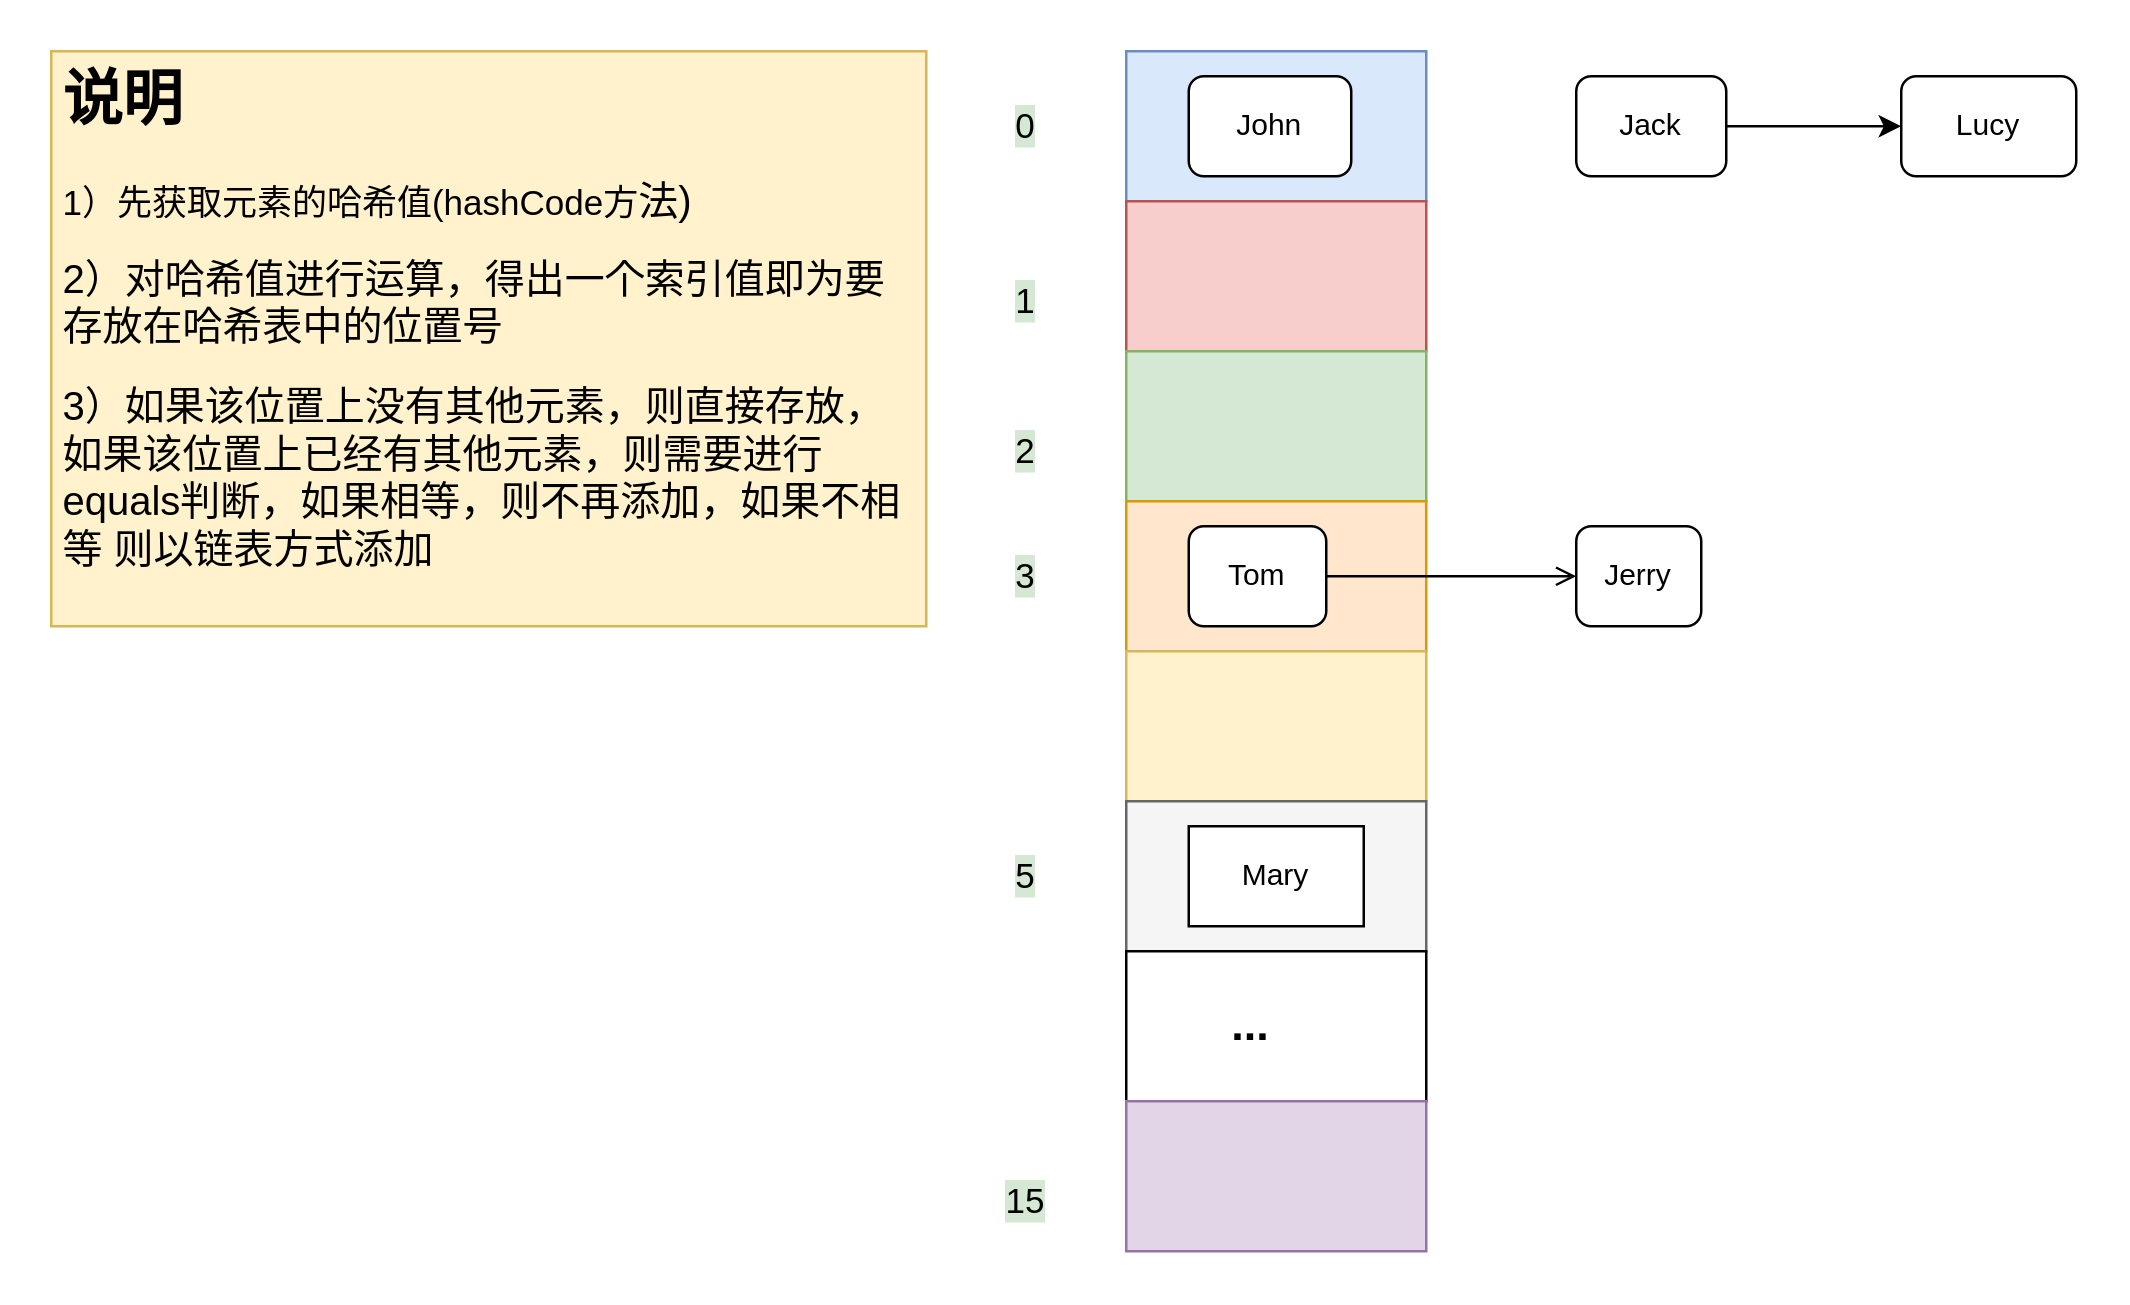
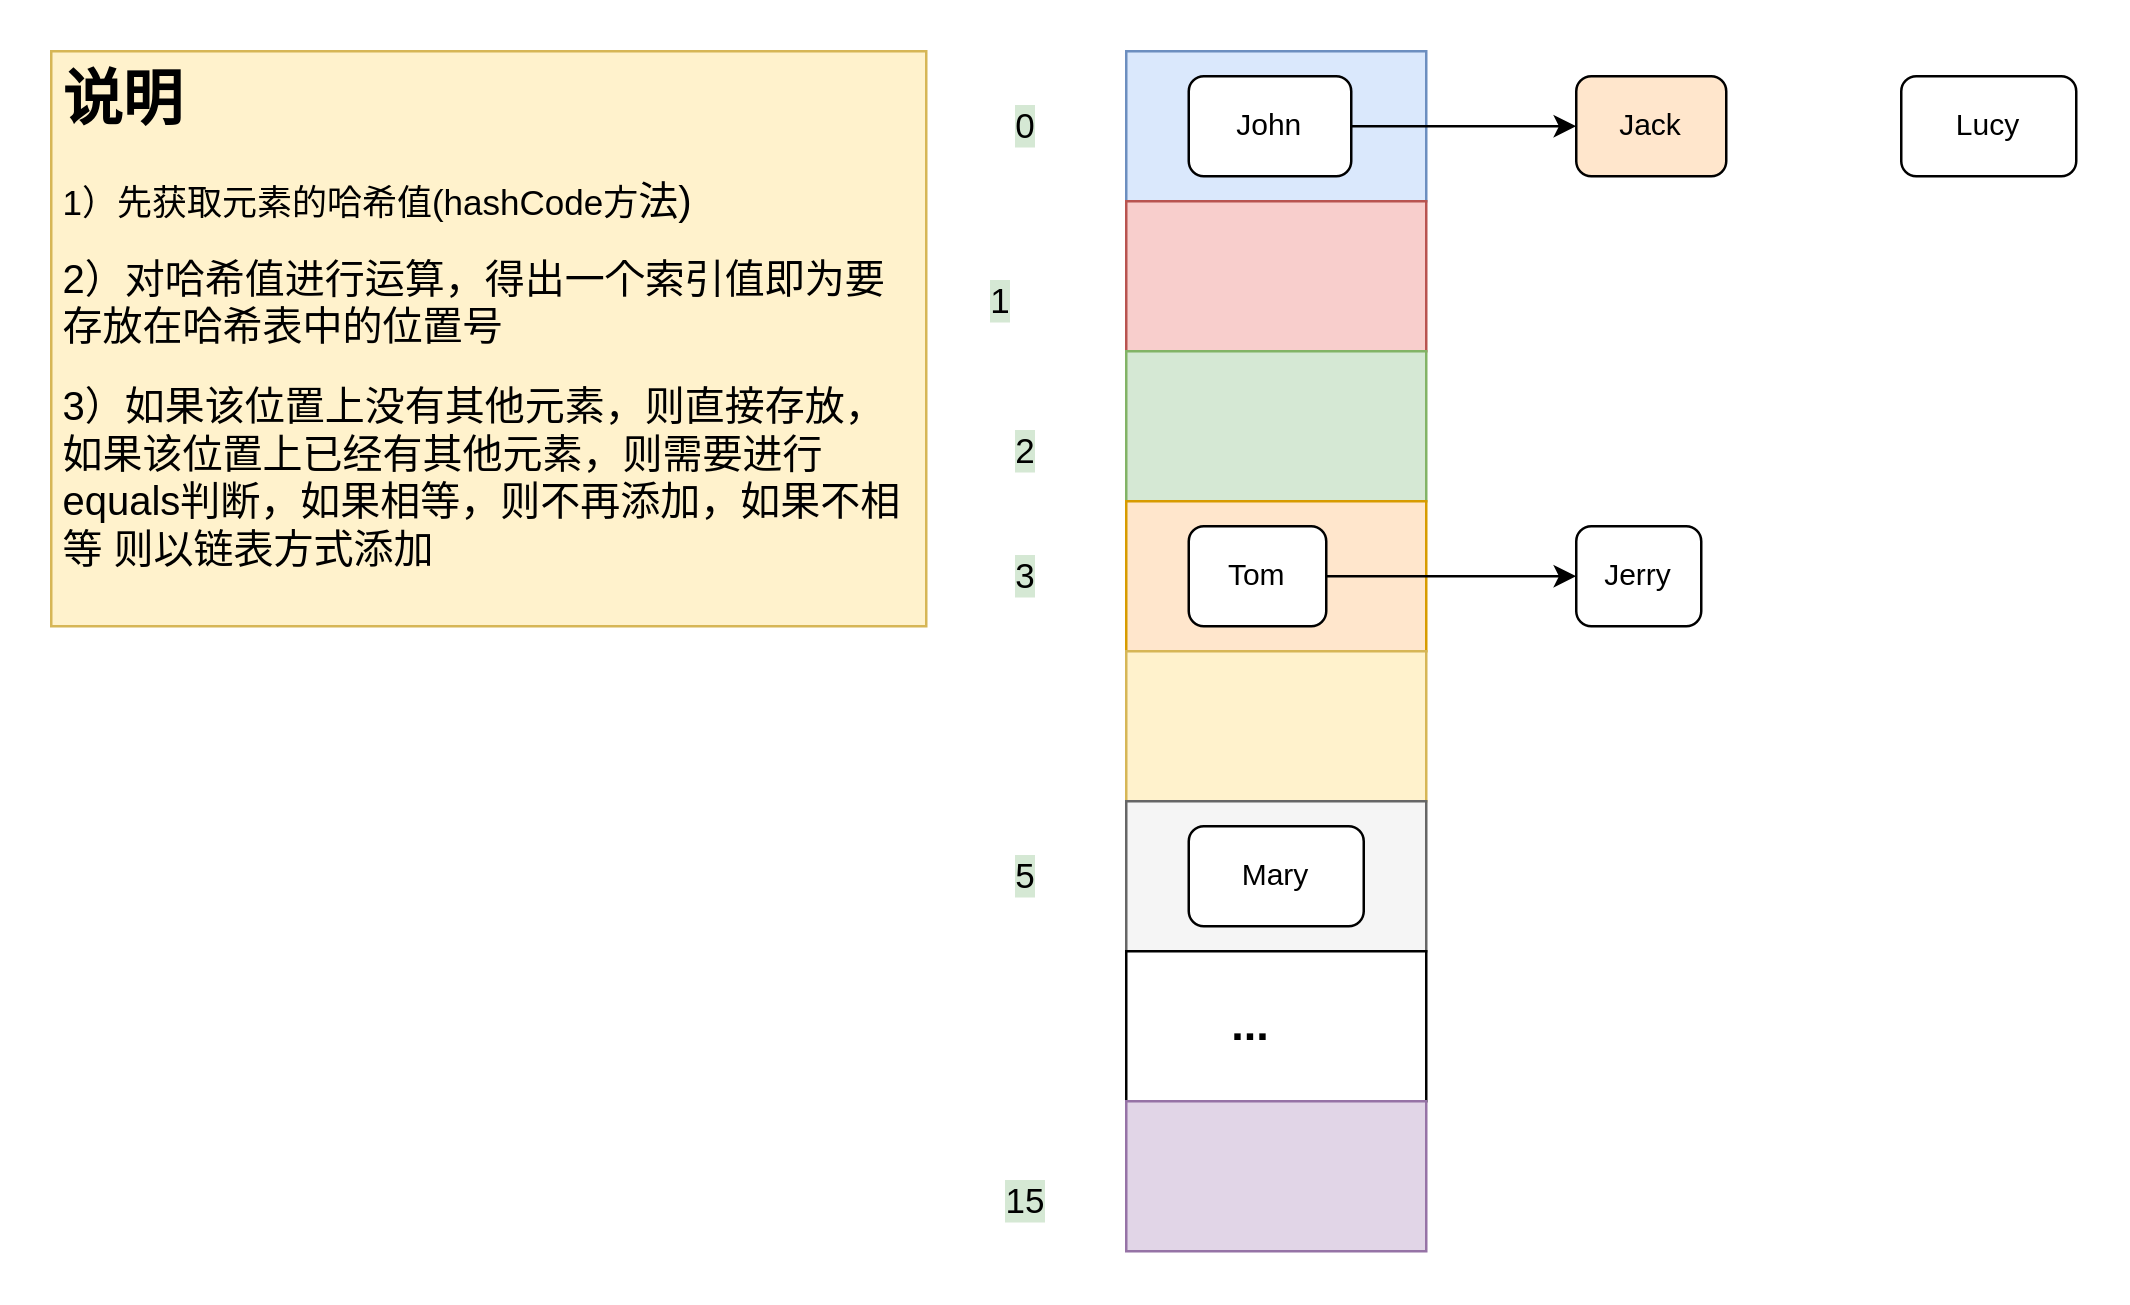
+ <mxCell id="23" style="edgeStyle=orthogonalEdgeStyle;rounded=0;orthogonalLoop=1;jettySize=auto;html=1;entryX=0;entryY=0.5;entryDx=0;entryDy=0;" parent="1" source="24" target="21" edge="1"><mxGeometry relative="1" as="geometry" /></mxCell>
- <mxCell id="21" value="Jack" style="rounded=1;whiteSpace=wrap;html=1;labelBackgroundColor=none;" parent="1" vertex="1"><mxGeometry x="630" y="30" width="60" height="40" as="geometry" /></mxCell>
+ <mxCell id="21" value="Jack" style="rounded=1;whiteSpace=wrap;html=1;labelBackgroundColor=none;fillColor=#ffe6cc;" parent="1" vertex="1"><mxGeometry x="630" y="30" width="60" height="40" as="geometry" /></mxCell>
- <mxCell id="20" style="edgeStyle=orthogonalEdgeStyle;rounded=0;orthogonalLoop=1;jettySize=auto;html=1;entryX=0;entryY=0.5;entryDx=0;entryDy=0;" parent="1" source="21" target="22" edge="1"><mxGeometry relative="1" as="geometry"><mxPoint x="750" y="35" as="targetPoint" /></mxGeometry></mxCell>
- <mxCell id="12" value="&lt;font style=&quot;font-size: 14px&quot;&gt;1&lt;/font&gt;" style="text;html=1;strokeColor=none;fillColor=none;align=center;verticalAlign=middle;whiteSpace=wrap;rounded=0;labelBackgroundColor=#D5E8D4;" parent="1" vertex="1"><mxGeometry x="390" y="110" width="40" height="20" as="geometry" /></mxCell>
+ <mxCell id="12" value="&lt;font style=&quot;font-size: 14px&quot;&gt;1&lt;/font&gt;" style="text;html=1;strokeColor=none;fillColor=none;align=center;verticalAlign=middle;whiteSpace=wrap;rounded=0;labelBackgroundColor=#D5E8D4;" parent="1" vertex="1"><mxGeometry x="380" y="110" width="40" height="20" as="geometry" /></mxCell>
- <mxCell id="18" style="edgeStyle=orthogonalEdgeStyle;rounded=0;orthogonalLoop=1;jettySize=auto;html=1;entryX=0;entryY=0.5;entryDx=0;entryDy=0;endArrow=open;" parent="1" source="19" target="26" edge="1"><mxGeometry relative="1" as="geometry" /></mxCell>
+ <mxCell id="18" style="edgeStyle=orthogonalEdgeStyle;rounded=0;orthogonalLoop=1;jettySize=auto;html=1;entryX=0;entryY=0.5;entryDx=0;entryDy=0;" parent="1" source="19" target="26" edge="1"><mxGeometry relative="1" as="geometry" /></mxCell>
- <mxCell id="25" value="Mary" style="whiteSpace=wrap;html=1;labelBackgroundColor=none;rounded=0;" parent="1" vertex="1"><mxGeometry x="475" y="330" width="70" height="40" as="geometry" /></mxCell>
+ <mxCell id="25" value="Mary" style="rounded=1;whiteSpace=wrap;html=1;labelBackgroundColor=none;" parent="1" vertex="1"><mxGeometry x="475" y="330" width="70" height="40" as="geometry" /></mxCell>
